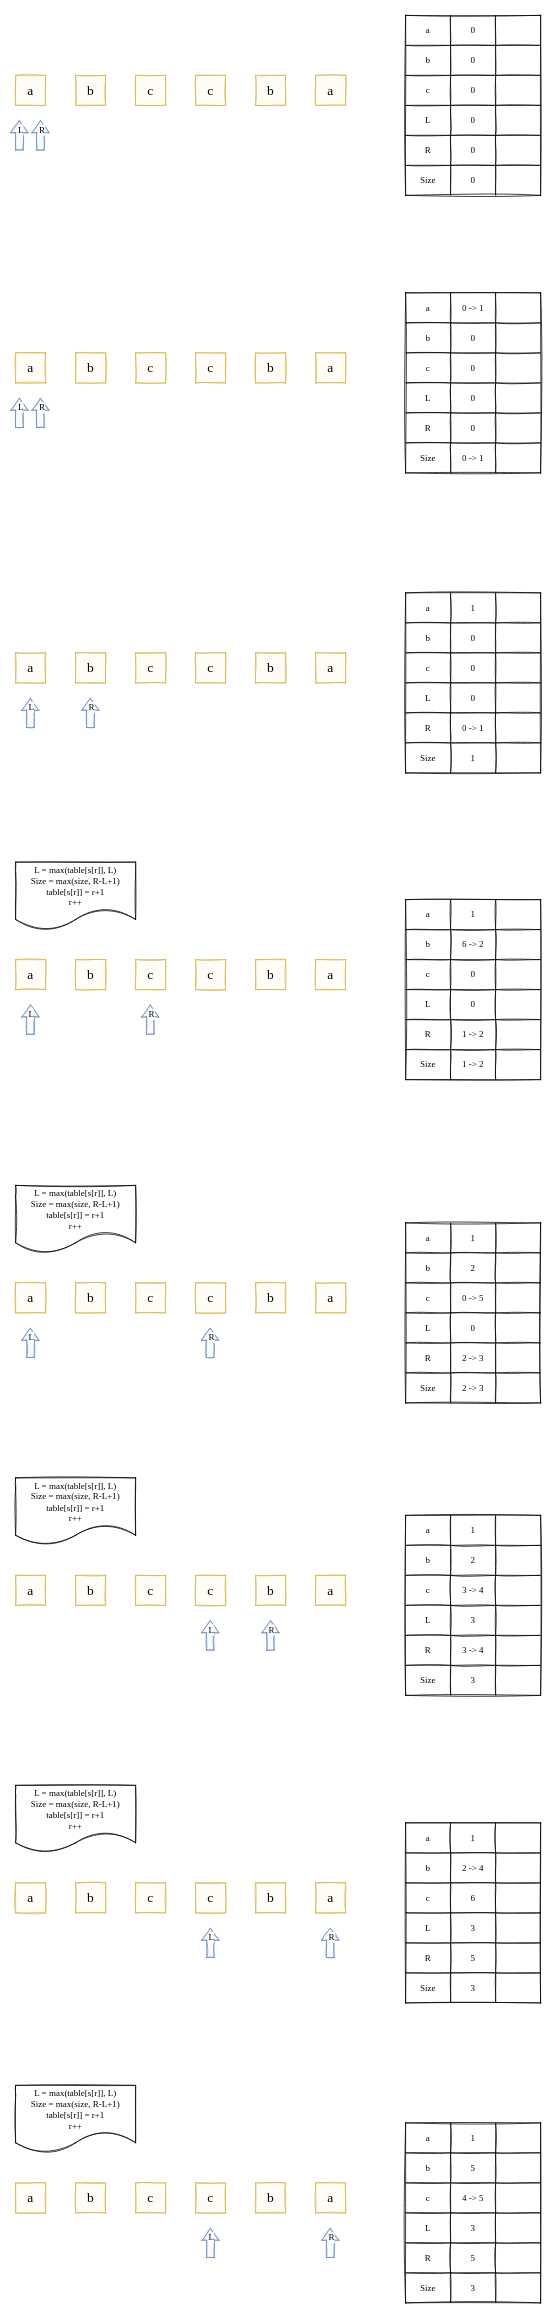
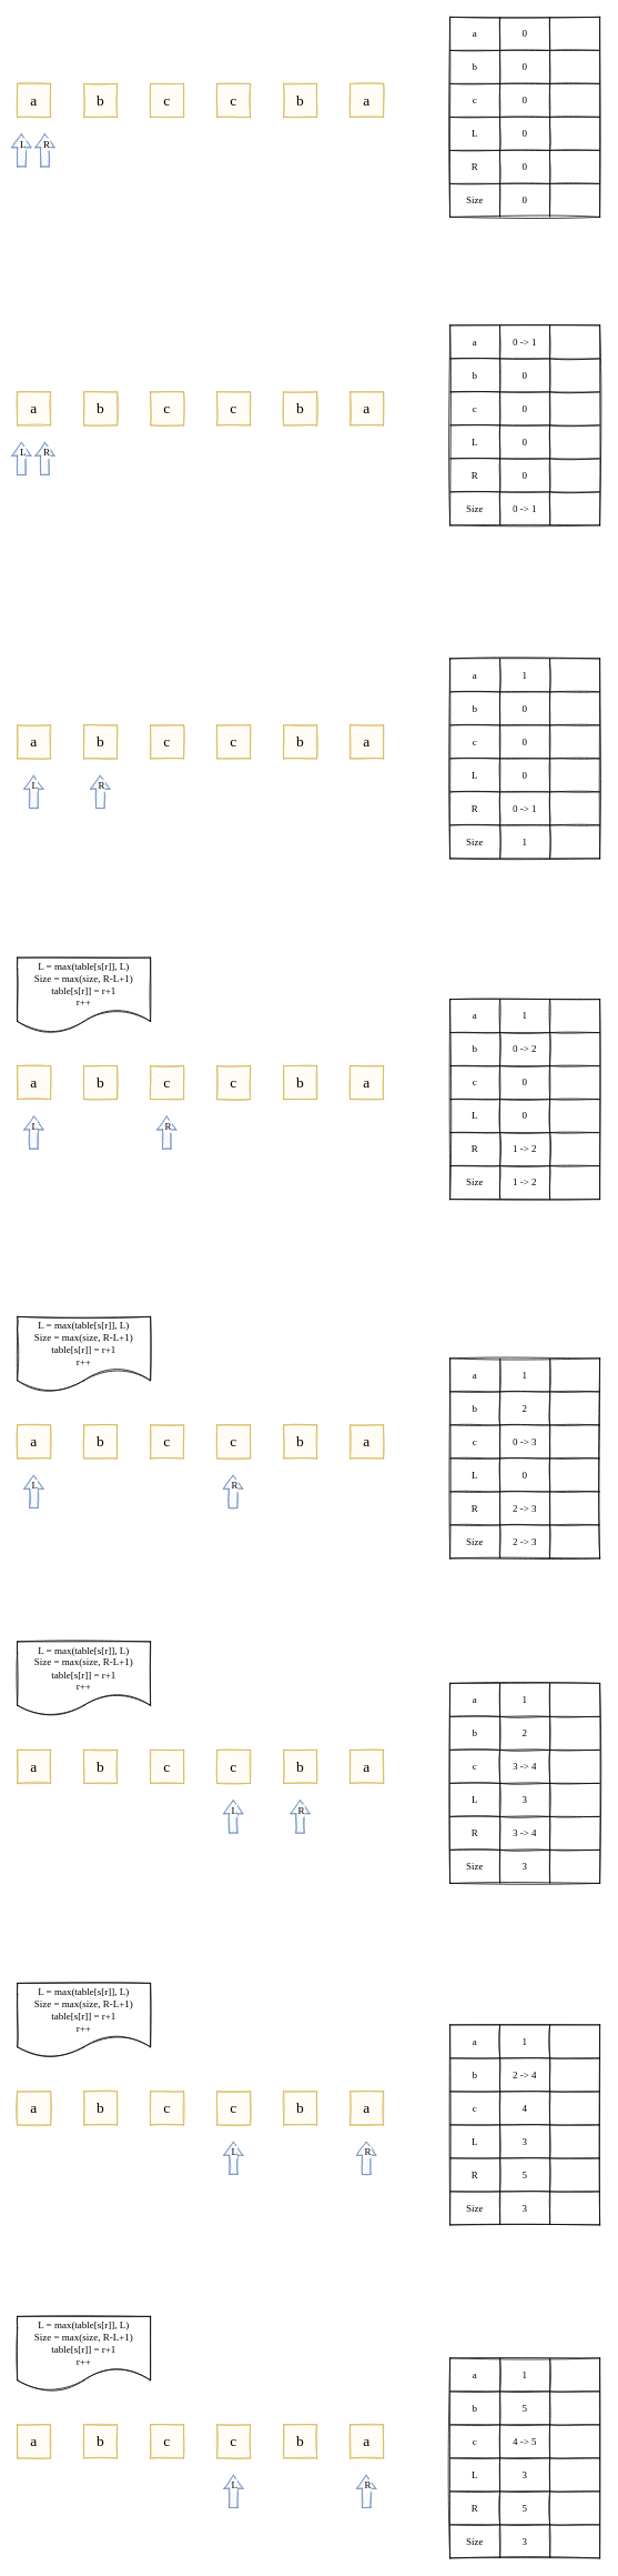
- <mxCell id="124" value="6 -&amp;gt; 2" style="shape=partialRectangle;html=1;whiteSpace=wrap;connectable=0;fillColor=none;top=0;left=0;bottom=0;right=0;overflow=hidden;sketch=1;fontFamily=Comic Sans MS;fontSize=12;" vertex="1" parent="122"><mxGeometry x="60" width="60" height="40" as="geometry"><mxRectangle width="60" height="40" as="alternateBounds" /></mxGeometry></mxCell>
+ <mxCell id="124" value="0 -&amp;gt; 2" style="shape=partialRectangle;html=1;whiteSpace=wrap;connectable=0;fillColor=none;top=0;left=0;bottom=0;right=0;overflow=hidden;sketch=1;fontFamily=Comic Sans MS;fontSize=12;" vertex="1" parent="122"><mxGeometry x="60" width="60" height="40" as="geometry"><mxRectangle width="60" height="40" as="alternateBounds" /></mxGeometry></mxCell>
- <mxCell id="164" value="0 -&amp;gt; 5" style="shape=partialRectangle;html=1;whiteSpace=wrap;connectable=0;fillColor=none;top=0;left=0;bottom=0;right=0;overflow=hidden;sketch=1;fontFamily=Comic Sans MS;fontSize=12;" vertex="1" parent="162"><mxGeometry x="60" width="60" height="40" as="geometry"><mxRectangle width="60" height="40" as="alternateBounds" /></mxGeometry></mxCell>
+ <mxCell id="164" value="0 -&amp;gt; 3" style="shape=partialRectangle;html=1;whiteSpace=wrap;connectable=0;fillColor=none;top=0;left=0;bottom=0;right=0;overflow=hidden;sketch=1;fontFamily=Comic Sans MS;fontSize=12;" vertex="1" parent="162"><mxGeometry x="60" width="60" height="40" as="geometry"><mxRectangle width="60" height="40" as="alternateBounds" /></mxGeometry></mxCell>
- <mxCell id="236" value="6" style="shape=partialRectangle;html=1;whiteSpace=wrap;connectable=0;fillColor=none;top=0;left=0;bottom=0;right=0;overflow=hidden;sketch=1;fontFamily=Comic Sans MS;fontSize=12;" vertex="1" parent="234"><mxGeometry x="60" width="60" height="40" as="geometry"><mxRectangle width="60" height="40" as="alternateBounds" /></mxGeometry></mxCell>
+ <mxCell id="236" value="4" style="shape=partialRectangle;html=1;whiteSpace=wrap;connectable=0;fillColor=none;top=0;left=0;bottom=0;right=0;overflow=hidden;sketch=1;fontFamily=Comic Sans MS;fontSize=12;" vertex="1" parent="234"><mxGeometry x="60" width="60" height="40" as="geometry"><mxRectangle width="60" height="40" as="alternateBounds" /></mxGeometry></mxCell>
